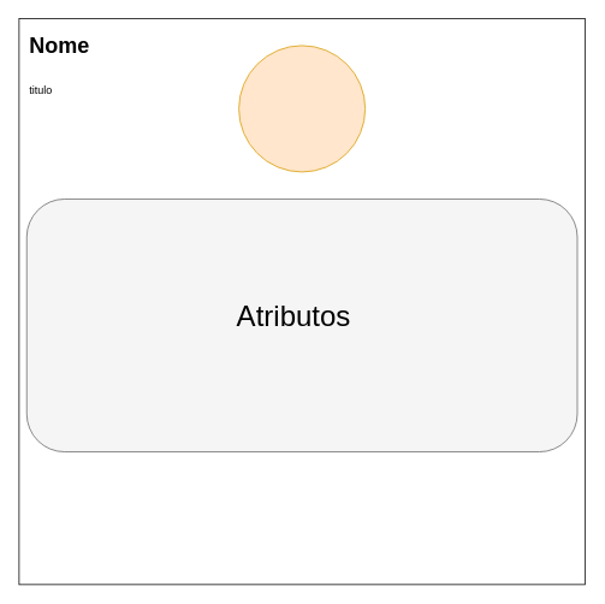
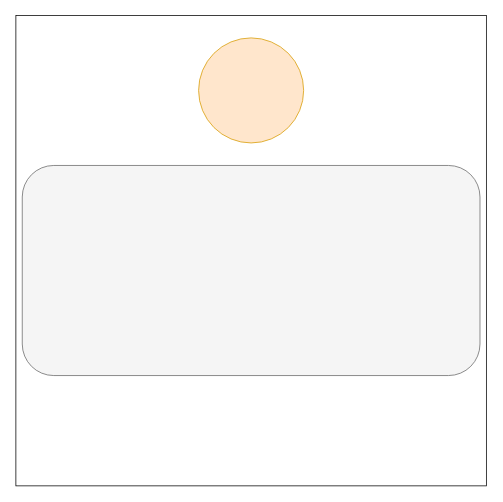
- <mxCell id="4" value="&lt;h1 style=&quot;margin-top: 0px;&quot;&gt;&lt;span style=&quot;background-color: initial;&quot;&gt;Nome&lt;/span&gt;&lt;/h1&gt;&lt;h1 style=&quot;margin-top: 0px;&quot;&gt;&lt;span style=&quot;font-size: 12px; font-weight: 400;&quot;&gt;titulo&lt;/span&gt;&lt;/h1&gt;" style="text;html=1;whiteSpace=wrap;overflow=hidden;rounded=0;" vertex="1" parent="1"><mxGeometry x="30" y="30" width="180" height="120" as="geometry" /></mxCell>
- <mxCell id="6" value="&lt;font style=&quot;font-size: 32px;&quot;&gt;Atributos&lt;/font&gt;" style="text;html=1;align=center;verticalAlign=middle;whiteSpace=wrap;rounded=0;strokeWidth=1;" vertex="1" parent="1"><mxGeometry x="230" y="300" width="190" height="100" as="geometry" /></mxCell>
